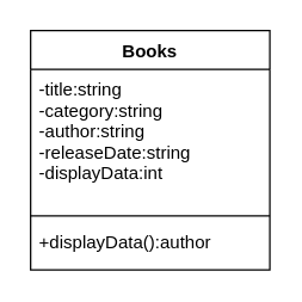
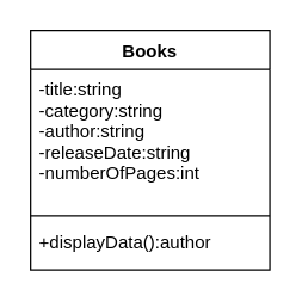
- <mxCell id="3" value="-title:string&#10;-category:string&#10;-author:string&#10;-releaseDate:string&#10;-displayData:int" style="text;strokeColor=none;fillColor=none;align=left;verticalAlign=top;spacingLeft=4;spacingRight=4;overflow=hidden;rotatable=0;points=[[0,0.5],[1,0.5]];portConstraint=eastwest;" vertex="1" parent="2"><mxGeometry y="26" width="160" height="94" as="geometry" /></mxCell>
+ <mxCell id="3" value="-title:string&#10;-category:string&#10;-author:string&#10;-releaseDate:string&#10;-numberOfPages:int" style="text;strokeColor=none;fillColor=none;align=left;verticalAlign=top;spacingLeft=4;spacingRight=4;overflow=hidden;rotatable=0;points=[[0,0.5],[1,0.5]];portConstraint=eastwest;" vertex="1" parent="2"><mxGeometry y="26" width="160" height="94" as="geometry" /></mxCell>
